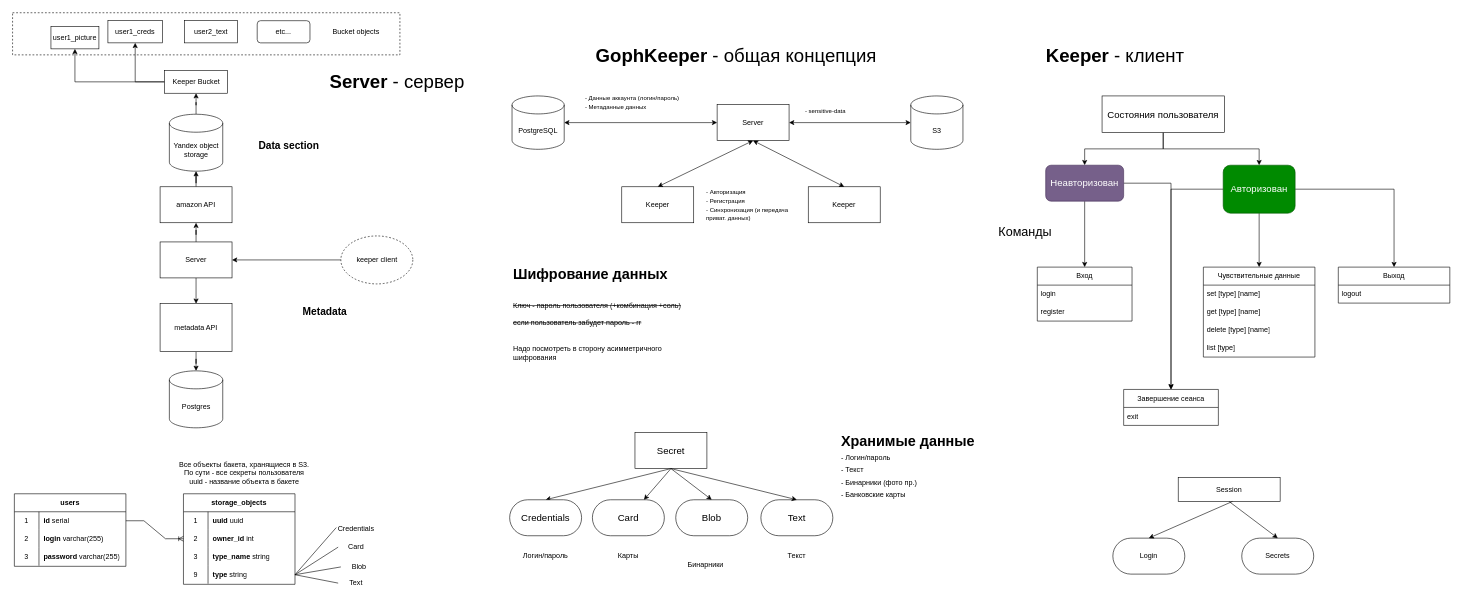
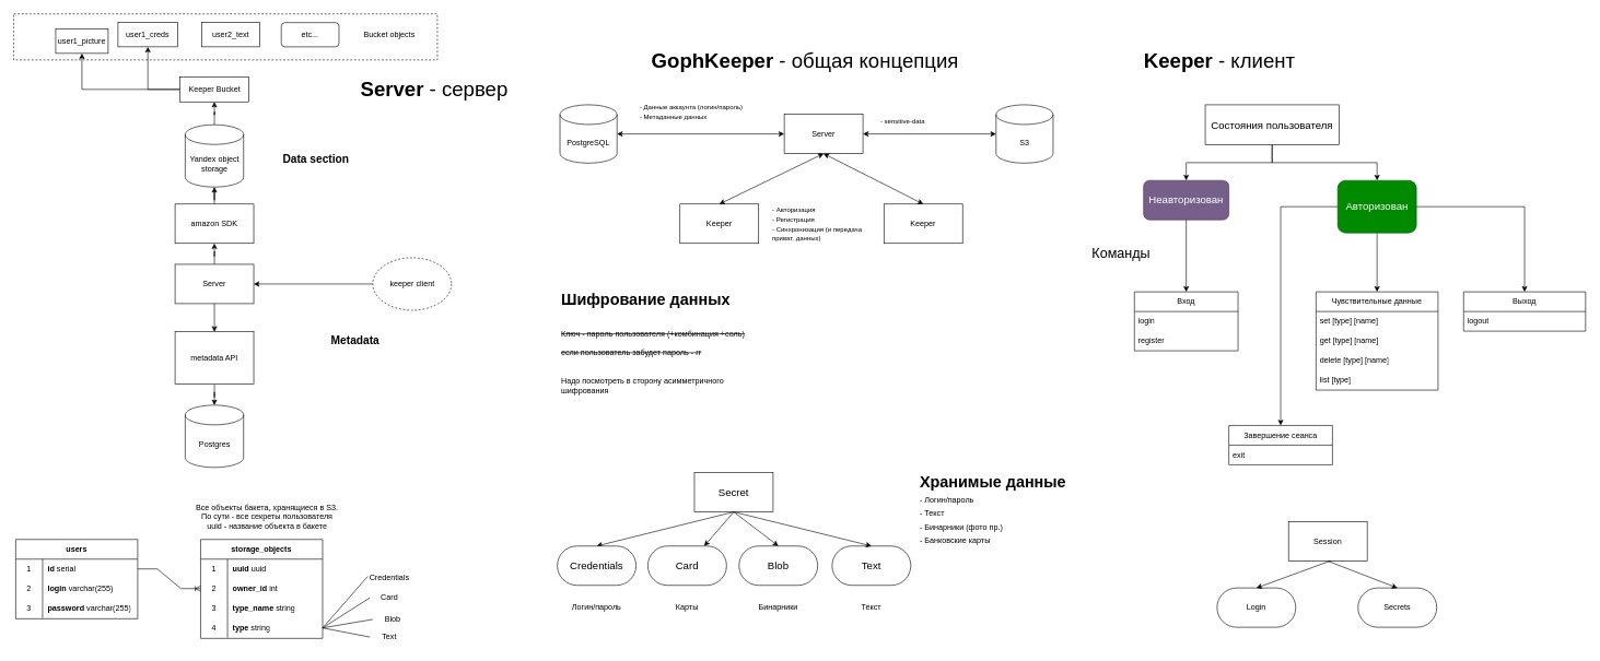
- <mxCell id="30" style="edgeStyle=orthogonalEdgeStyle;rounded=0;orthogonalLoop=1;jettySize=auto;html=1;fontSize=16;" parent="1" source="31" target="39" edge="1"><mxGeometry relative="1" as="geometry"><Array as="points"><mxPoint x="1952" y="305" /></Array></mxGeometry></mxCell>
- <mxCell id="71" value="amazon API" style="rounded=0;whiteSpace=wrap;html=1;" parent="1" vertex="1"><mxGeometry x="266" y="311" width="120" height="60" as="geometry" /></mxCell>
+ <mxCell id="71" value="amazon SDK" style="rounded=0;whiteSpace=wrap;html=1;" parent="1" vertex="1"><mxGeometry x="266" y="311" width="120" height="60" as="geometry" /></mxCell>
- <mxCell id="55" value="Session" style="rounded=0;whiteSpace=wrap;html=1;" parent="1" vertex="1"><mxGeometry x="1964" y="796" width="170" height="40" as="geometry" /></mxCell>
+ <mxCell id="55" value="Session" style="rounded=0;whiteSpace=wrap;html=1;" parent="1" vertex="1"><mxGeometry x="1964" y="796" width="120" height="60" as="geometry" /></mxCell>
- <mxCell id="53" value="Бинарники" style="text;html=1;strokeColor=none;fillColor=none;align=center;verticalAlign=middle;whiteSpace=wrap;rounded=0;" parent="1" vertex="1"><mxGeometry x="1128" y="925" width="96" height="34" as="geometry" /></mxCell>
+ <mxCell id="53" value="Бинарники" style="text;html=1;strokeColor=none;fillColor=none;align=center;verticalAlign=middle;whiteSpace=wrap;rounded=0;" parent="1" vertex="1"><mxGeometry x="1138" y="910" width="96" height="34" as="geometry" /></mxCell>
- <mxCell id="104" value="9" style="shape=partialRectangle;html=1;whiteSpace=wrap;connectable=0;fillColor=none;top=0;left=0;bottom=0;right=0;overflow=hidden;fontSize=12;" parent="103" vertex="1"><mxGeometry width="41" height="30" as="geometry"><mxRectangle width="41" height="30" as="alternateBounds" /></mxGeometry></mxCell>
+ <mxCell id="104" value="4" style="shape=partialRectangle;html=1;whiteSpace=wrap;connectable=0;fillColor=none;top=0;left=0;bottom=0;right=0;overflow=hidden;fontSize=12;" parent="103" vertex="1"><mxGeometry width="41" height="30" as="geometry"><mxRectangle width="41" height="30" as="alternateBounds" /></mxGeometry></mxCell>
